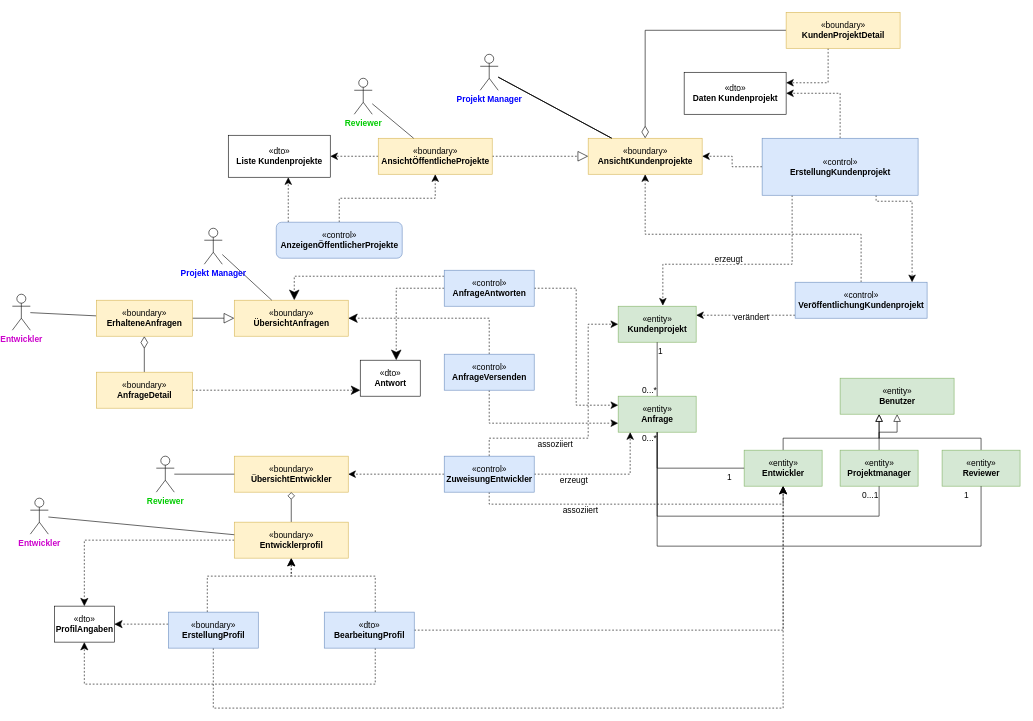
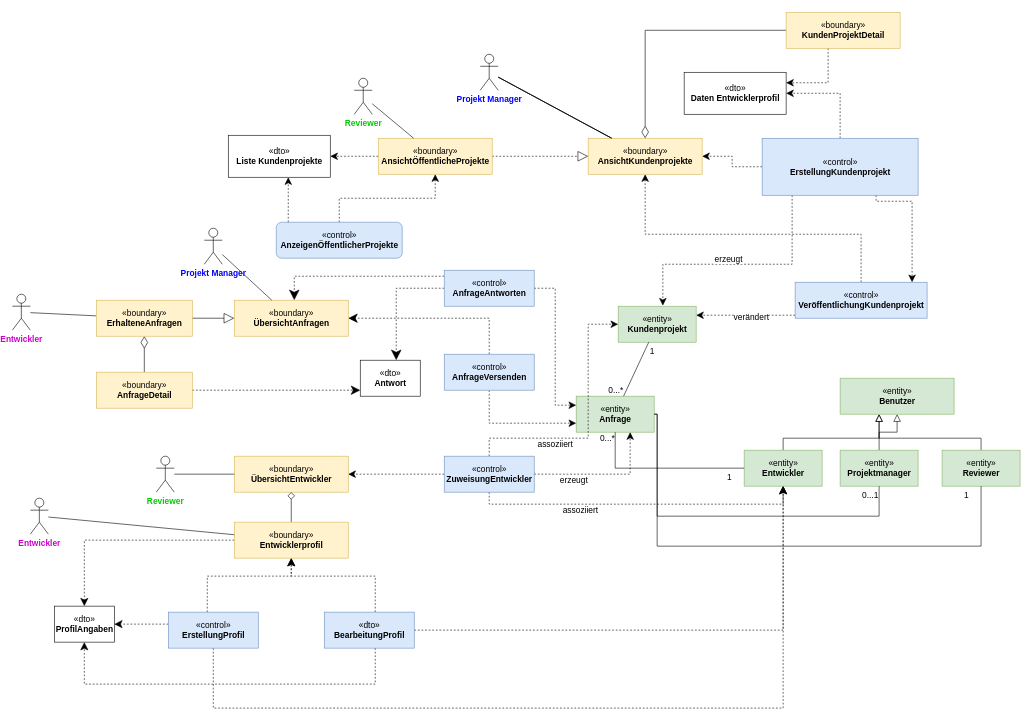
- <mxCell id="2" value="&lt;font style=&quot;font-size: 14px;&quot;&gt;«dto»&lt;br&gt;&lt;b&gt;Daten Kundenprojekt&lt;/b&gt;&lt;/font&gt;" style="html=1;" vertex="1" parent="1"><mxGeometry x="1140" y="120" width="170" height="70" as="geometry" /></mxCell>
+ <mxCell id="2" value="&lt;font style=&quot;font-size: 14px;&quot;&gt;«dto»&lt;br&gt;&lt;b&gt;Daten Entwicklerprofil&lt;/b&gt;&lt;/font&gt;" style="html=1;" vertex="1" parent="1"><mxGeometry x="1140" y="120" width="170" height="70" as="geometry" /></mxCell>
- <mxCell id="20" value="&lt;font style=&quot;font-size: 14px;&quot;&gt;«entity»&lt;br&gt;&lt;b&gt;Anfrage&lt;/b&gt;&lt;/font&gt;" style="html=1;fillColor=#d5e8d4;strokeColor=#82b366;" vertex="1" parent="1"><mxGeometry x="1030" y="660" width="130" height="60" as="geometry" /></mxCell>
+ <mxCell id="20" value="&lt;font style=&quot;font-size: 14px;&quot;&gt;«entity»&lt;br&gt;&lt;b&gt;Anfrage&lt;/b&gt;&lt;/font&gt;" style="html=1;fillColor=#d5e8d4;strokeColor=#82b366;" vertex="1" parent="1"><mxGeometry x="960" y="660" width="130" height="60" as="geometry" /></mxCell>
- <mxCell id="88" value="&lt;font style=&quot;font-size: 14px;&quot;&gt;«boundary»&lt;br&gt;&lt;b&gt;ErstellungProfil&lt;/b&gt;&lt;br&gt;&lt;/font&gt;" style="html=1;fillColor=#dae8fc;strokeColor=#6c8ebf;" vertex="1" parent="1"><mxGeometry x="280" y="1020" width="150" height="60" as="geometry" /></mxCell>
+ <mxCell id="88" value="&lt;font style=&quot;font-size: 14px;&quot;&gt;«control»&lt;br&gt;&lt;b&gt;ErstellungProfil&lt;/b&gt;&lt;br&gt;&lt;/font&gt;" style="html=1;fillColor=#dae8fc;strokeColor=#6c8ebf;" vertex="1" parent="1"><mxGeometry x="280" y="1020" width="150" height="60" as="geometry" /></mxCell>
